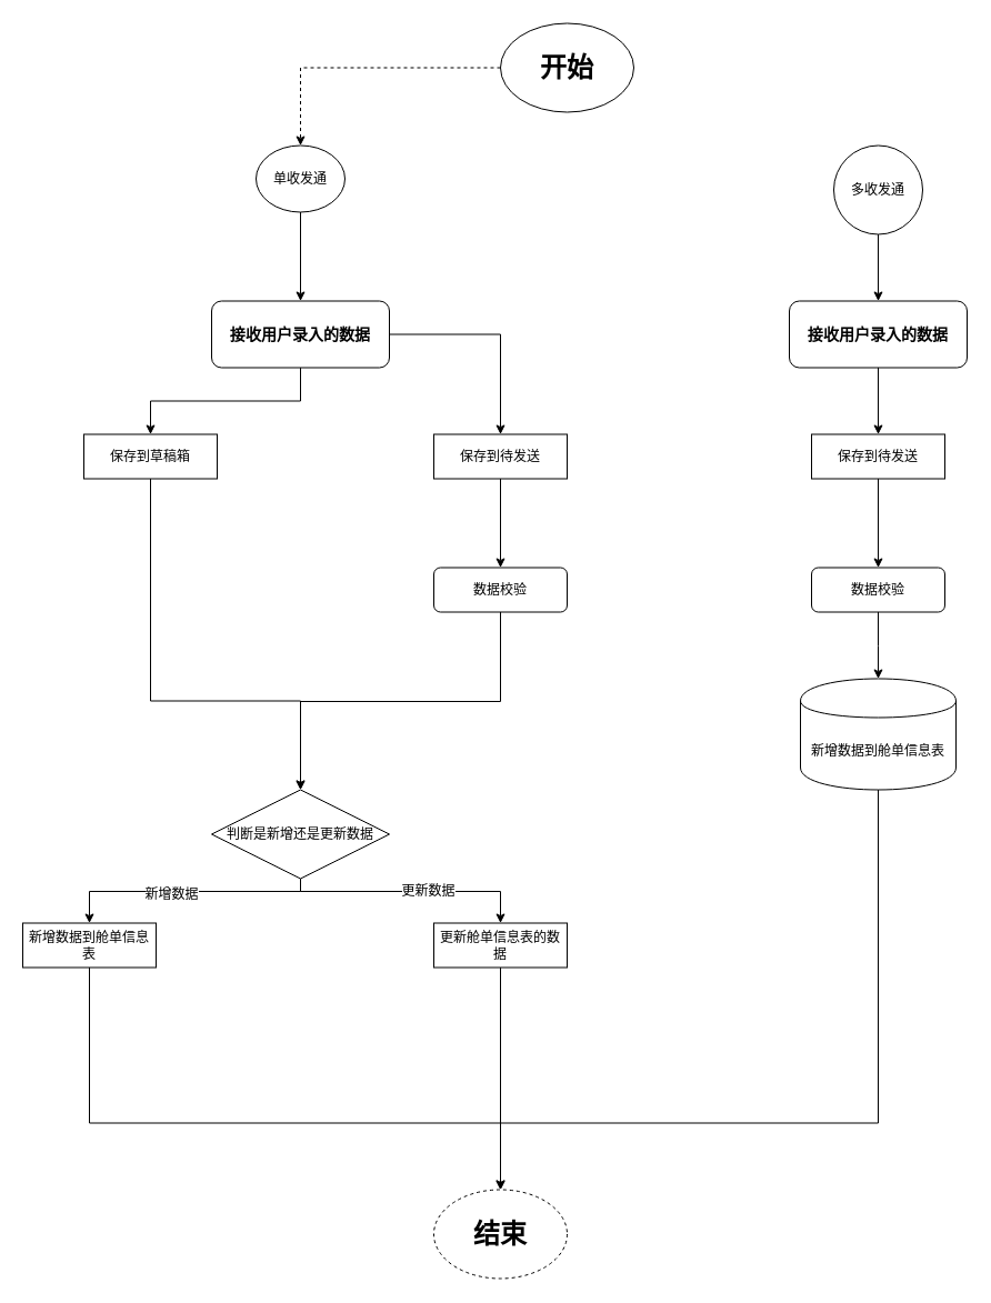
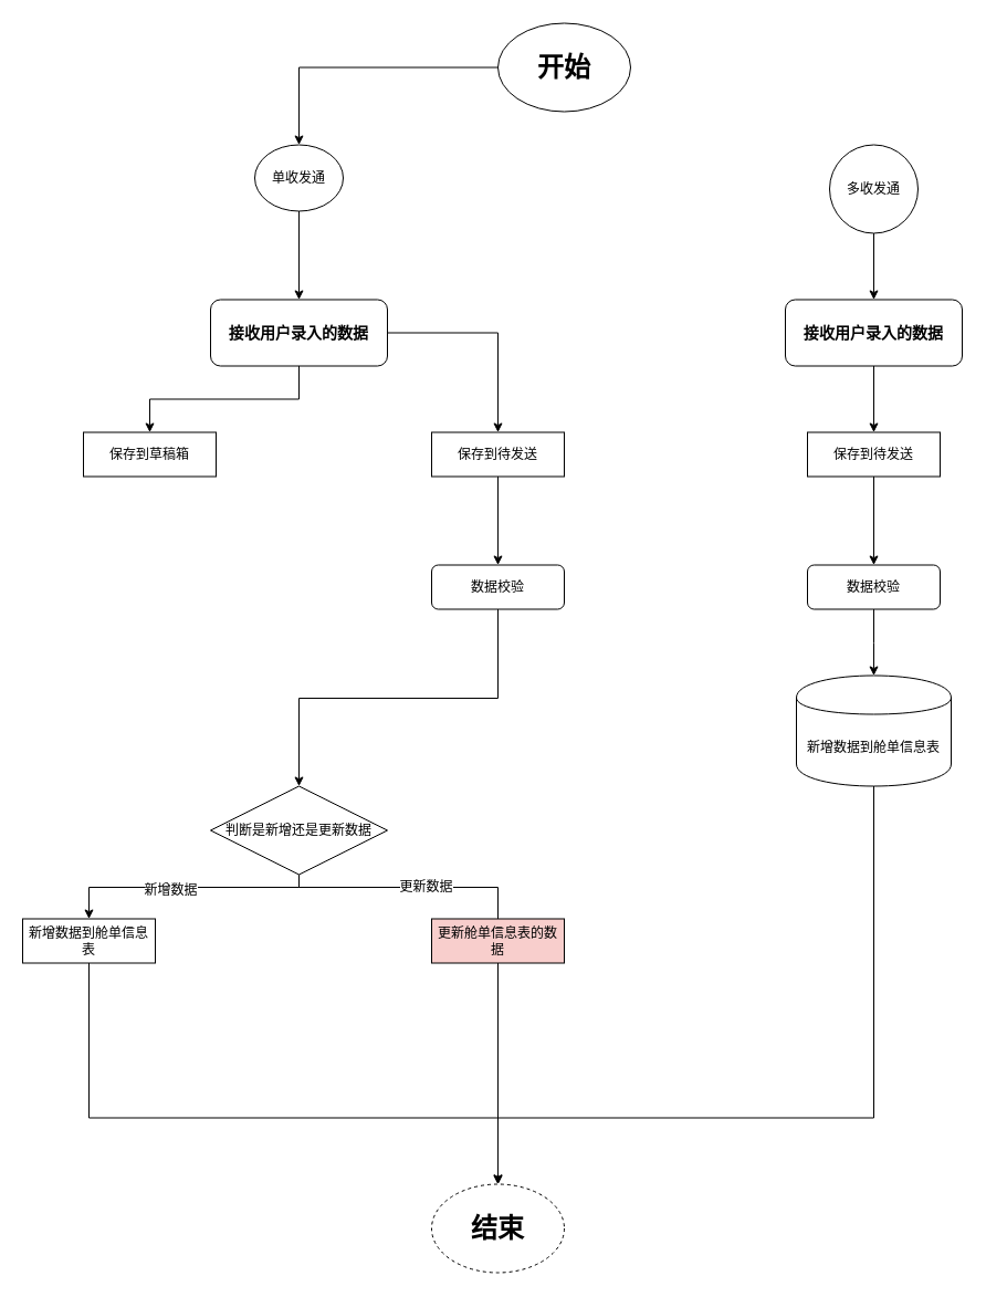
- <mxCell id="2" style="edgeStyle=orthogonalEdgeStyle;rounded=0;orthogonalLoop=1;jettySize=auto;html=1;dashed=1;" edge="1" parent="1" source="3" target="23"><mxGeometry relative="1" as="geometry" /></mxCell>
+ <mxCell id="2" style="edgeStyle=orthogonalEdgeStyle;rounded=0;orthogonalLoop=1;jettySize=auto;html=1;" edge="1" parent="1" source="3" target="23"><mxGeometry relative="1" as="geometry" /></mxCell>
- <mxCell id="7" style="edgeStyle=elbowEdgeStyle;rounded=0;orthogonalLoop=1;jettySize=auto;elbow=vertical;html=1;" parent="1" source="8" target="17" edge="1"><mxGeometry relative="1" as="geometry"><Array as="points"><mxPoint x="270" y="630.5" /></Array></mxGeometry></mxCell>
- <mxCell id="15" style="edgeStyle=elbowEdgeStyle;rounded=0;orthogonalLoop=1;jettySize=auto;elbow=vertical;html=1;exitX=0.5;exitY=1;exitDx=0;exitDy=0;" parent="1" source="17" target="21" edge="1"><mxGeometry relative="1" as="geometry"><Array as="points"><mxPoint x="300" y="802" /></Array></mxGeometry></mxCell>
+ <mxCell id="15" style="edgeStyle=elbowEdgeStyle;rounded=0;orthogonalLoop=1;jettySize=auto;elbow=vertical;html=1;exitX=0.5;exitY=1;exitDx=0;exitDy=0;endArrow=none;" parent="1" source="17" target="21" edge="1"><mxGeometry relative="1" as="geometry"><Array as="points"><mxPoint x="300" y="802" /></Array></mxGeometry></mxCell>
- <mxCell id="21" value="更新舱单信息表的数据" style="rounded=0;whiteSpace=wrap;html=1;" parent="1" vertex="1"><mxGeometry x="390" y="830.5" width="120" height="40" as="geometry" /></mxCell>
+ <mxCell id="21" value="更新舱单信息表的数据" style="rounded=0;whiteSpace=wrap;html=1;fillColor=#f8cecc;" parent="1" vertex="1"><mxGeometry x="390" y="830.5" width="120" height="40" as="geometry" /></mxCell>
- <mxCell id="20" style="edgeStyle=elbowEdgeStyle;rounded=0;orthogonalLoop=1;jettySize=auto;elbow=vertical;html=1;entryX=0.5;entryY=0;entryDx=0;entryDy=0;endArrow=open;" edge="1" parent="1" source="21" target="32"><mxGeometry relative="1" as="geometry"><Array as="points"><mxPoint x="450" y="930.5" /><mxPoint x="530" y="1010.5" /></Array></mxGeometry></mxCell>
+ <mxCell id="20" style="edgeStyle=elbowEdgeStyle;rounded=0;orthogonalLoop=1;jettySize=auto;elbow=vertical;html=1;entryX=0.5;entryY=0;entryDx=0;entryDy=0;" edge="1" parent="1" source="21" target="32"><mxGeometry relative="1" as="geometry"><Array as="points"><mxPoint x="450" y="930.5" /><mxPoint x="530" y="1010.5" /></Array></mxGeometry></mxCell>
